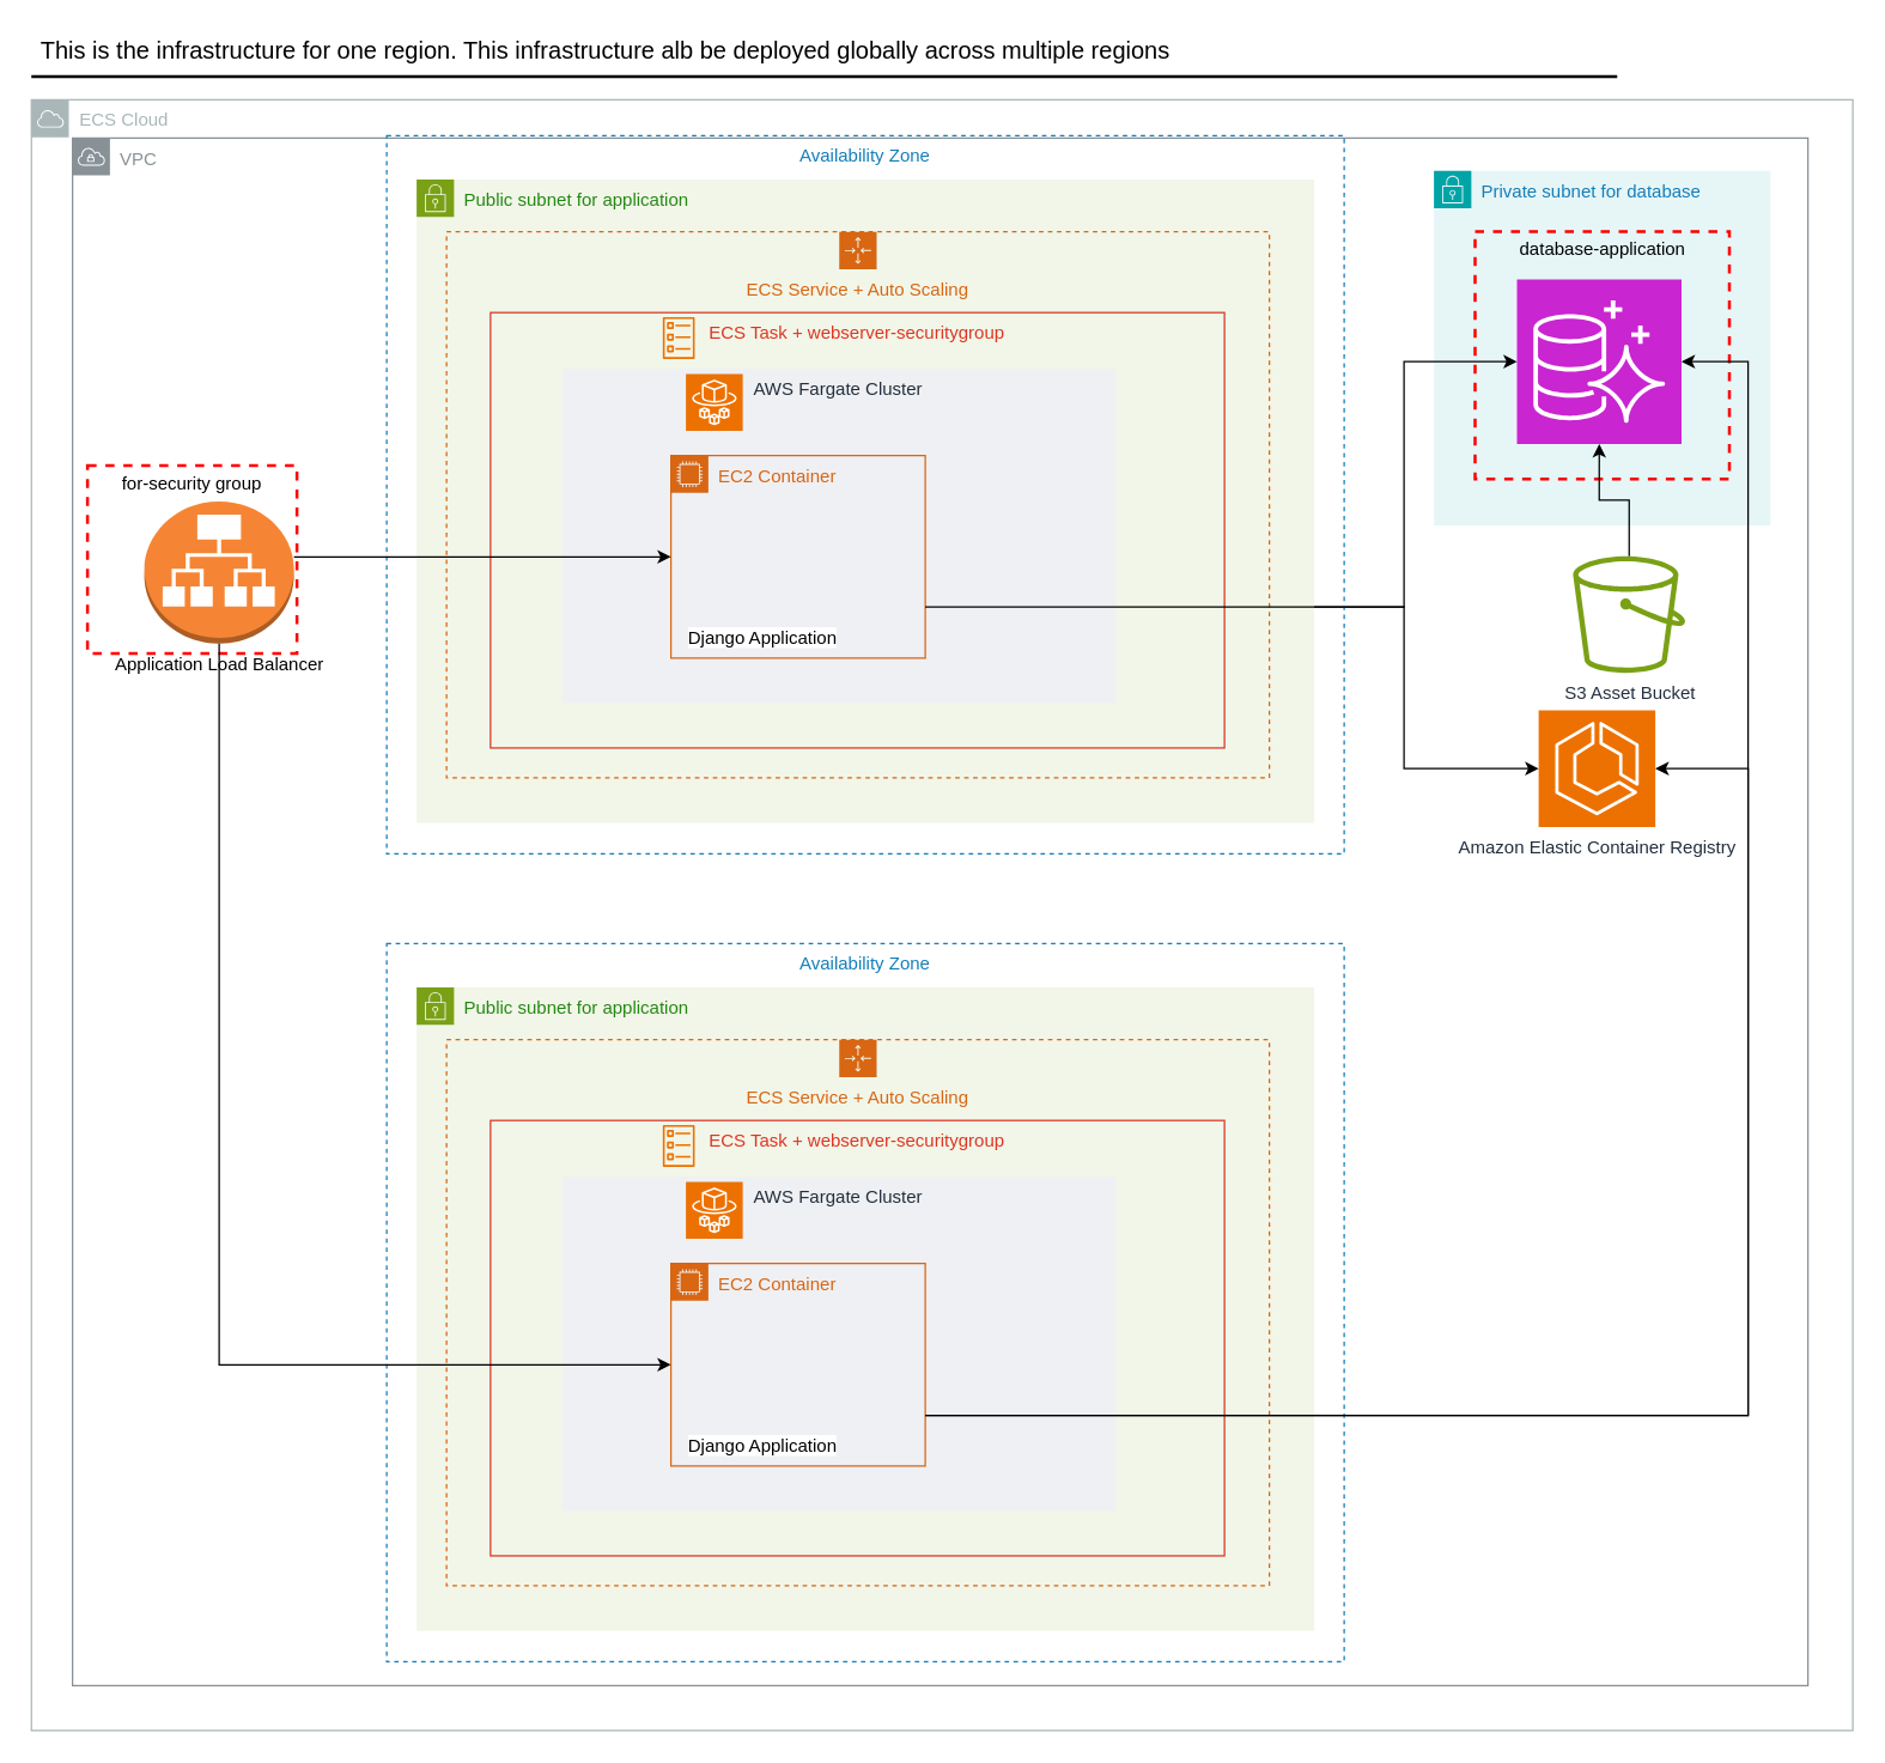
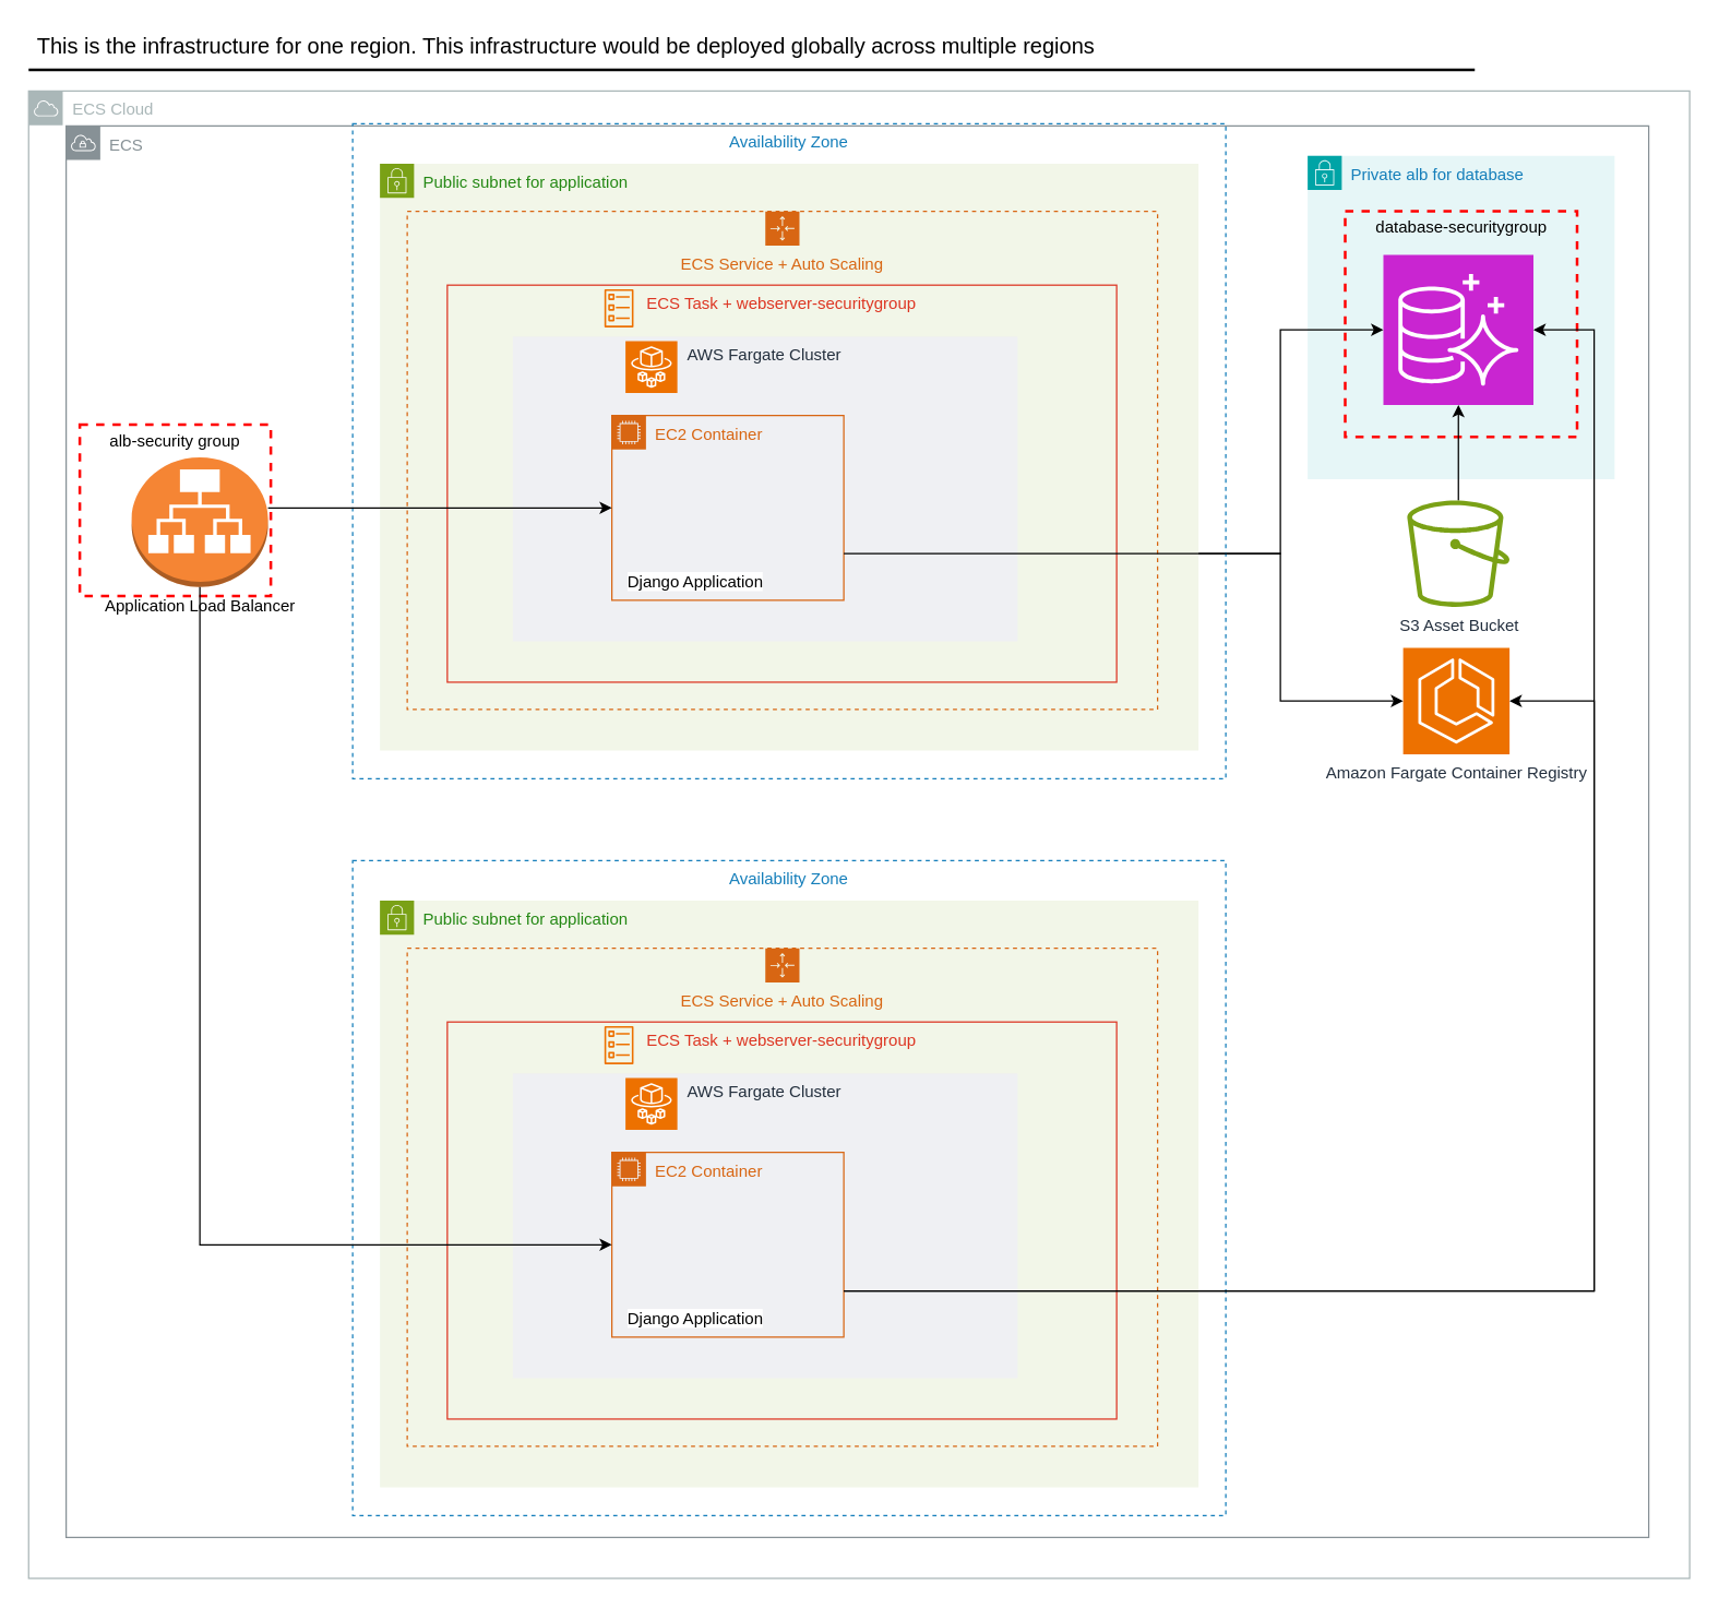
- <mxCell id="8" value="This is the infrastructure for one region. This infrastructure alb be deployed globally across multiple regions" style="text;html=1;resizable=0;points=[];autosize=1;align=left;verticalAlign=top;spacingTop=-4;fontSize=16;" parent="1" vertex="1"><mxGeometry x="24.5" y="20.5" width="800" height="30" as="geometry" /></mxCell>
+ <mxCell id="8" value="This is the infrastructure for one region. This infrastructure would be deployed globally across multiple regions" style="text;html=1;resizable=0;points=[];autosize=1;align=left;verticalAlign=top;spacingTop=-4;fontSize=16;" parent="1" vertex="1"><mxGeometry x="24.5" y="20.5" width="800" height="30" as="geometry" /></mxCell>
- <mxCell id="3" value="VPC" style="sketch=0;outlineConnect=0;gradientColor=none;html=1;whiteSpace=wrap;fontSize=12;fontStyle=0;shape=mxgraph.aws4.group;grIcon=mxgraph.aws4.group_vpc;strokeColor=#879196;fillColor=none;verticalAlign=top;align=left;spacingLeft=30;fontColor=#879196;dashed=0;movable=1;resizable=1;rotatable=1;deletable=1;editable=1;locked=0;connectable=1;" parent="1" vertex="1"><mxGeometry x="48" y="91.5" width="1160" height="1034.5" as="geometry" /></mxCell>
+ <mxCell id="3" value="ECS" style="sketch=0;outlineConnect=0;gradientColor=none;html=1;whiteSpace=wrap;fontSize=12;fontStyle=0;shape=mxgraph.aws4.group;grIcon=mxgraph.aws4.group_vpc;strokeColor=#879196;fillColor=none;verticalAlign=top;align=left;spacingLeft=30;fontColor=#879196;dashed=0;movable=1;resizable=1;rotatable=1;deletable=1;editable=1;locked=0;connectable=1;" parent="1" vertex="1"><mxGeometry x="48" y="91.5" width="1160" height="1034.5" as="geometry" /></mxCell>
- <mxCell id="7" value="Private subnet for database" style="points=[[0,0],[0.25,0],[0.5,0],[0.75,0],[1,0],[1,0.25],[1,0.5],[1,0.75],[1,1],[0.75,1],[0.5,1],[0.25,1],[0,1],[0,0.75],[0,0.5],[0,0.25]];outlineConnect=0;gradientColor=none;html=1;whiteSpace=wrap;fontSize=12;fontStyle=0;container=1;pointerEvents=0;collapsible=0;recursiveResize=0;shape=mxgraph.aws4.group;grIcon=mxgraph.aws4.group_security_group;grStroke=0;strokeColor=#00A4A6;fillColor=#E6F6F7;verticalAlign=top;align=left;spacingLeft=30;fontColor=#147EBA;dashed=0;" parent="1" vertex="1"><mxGeometry x="958" y="113.5" width="225" height="237" as="geometry" /></mxCell>
+ <mxCell id="7" value="Private alb for database" style="points=[[0,0],[0.25,0],[0.5,0],[0.75,0],[1,0],[1,0.25],[1,0.5],[1,0.75],[1,1],[0.75,1],[0.5,1],[0.25,1],[0,1],[0,0.75],[0,0.5],[0,0.25]];outlineConnect=0;gradientColor=none;html=1;whiteSpace=wrap;fontSize=12;fontStyle=0;container=1;pointerEvents=0;collapsible=0;recursiveResize=0;shape=mxgraph.aws4.group;grIcon=mxgraph.aws4.group_security_group;grStroke=0;strokeColor=#00A4A6;fillColor=#E6F6F7;verticalAlign=top;align=left;spacingLeft=30;fontColor=#147EBA;dashed=0;" parent="1" vertex="1"><mxGeometry x="958" y="113.5" width="225" height="237" as="geometry" /></mxCell>
- <mxCell id="11" value="database-application" style="fontStyle=0;verticalAlign=top;align=center;spacingTop=-2;fillColor=none;rounded=0;whiteSpace=wrap;html=1;strokeColor=#FF0000;strokeWidth=2;dashed=1;container=1;collapsible=0;expand=0;recursiveResize=0;" parent="1" vertex="1"><mxGeometry x="985.5" y="154" width="170" height="165.5" as="geometry" /></mxCell>
+ <mxCell id="11" value="database-securitygroup" style="fontStyle=0;verticalAlign=top;align=center;spacingTop=-2;fillColor=none;rounded=0;whiteSpace=wrap;html=1;strokeColor=#FF0000;strokeWidth=2;dashed=1;container=1;collapsible=0;expand=0;recursiveResize=0;" parent="1" vertex="1"><mxGeometry x="985.5" y="154" width="170" height="165.5" as="geometry" /></mxCell>
- <mxCell id="5" value="for-security group" style="fontStyle=0;verticalAlign=top;align=center;spacingTop=-2;fillColor=none;rounded=0;whiteSpace=wrap;html=1;strokeColor=#FF0000;strokeWidth=2;dashed=1;container=1;collapsible=0;expand=0;recursiveResize=0;" parent="1" vertex="1"><mxGeometry x="58" y="310.5" width="140" height="125.5" as="geometry" /></mxCell>
+ <mxCell id="5" value="alb-security group" style="fontStyle=0;verticalAlign=top;align=center;spacingTop=-2;fillColor=none;rounded=0;whiteSpace=wrap;html=1;strokeColor=#FF0000;strokeWidth=2;dashed=1;container=1;collapsible=0;expand=0;recursiveResize=0;" parent="1" vertex="1"><mxGeometry x="58" y="310.5" width="140" height="125.5" as="geometry" /></mxCell>
- <mxCell id="13" value="S3 Asset Bucket" style="sketch=0;outlineConnect=0;fontColor=#232F3E;gradientColor=none;fillColor=#7AA116;strokeColor=none;dashed=0;verticalLabelPosition=bottom;verticalAlign=top;align=center;html=1;fontSize=12;fontStyle=0;aspect=fixed;pointerEvents=1;shape=mxgraph.aws4.bucket;" parent="1" vertex="1"><mxGeometry x="1051" y="371" width="75" height="78" as="geometry" /></mxCell>
+ <mxCell id="13" value="S3 Asset Bucket" style="sketch=0;outlineConnect=0;fontColor=#232F3E;gradientColor=none;fillColor=#7AA116;strokeColor=none;dashed=0;verticalLabelPosition=bottom;verticalAlign=top;align=center;html=1;fontSize=12;fontStyle=0;aspect=fixed;pointerEvents=1;shape=mxgraph.aws4.bucket;" parent="1" vertex="1"><mxGeometry x="1031" y="366" width="75" height="78" as="geometry" /></mxCell>
- <mxCell id="10" value="Amazon Elastic Container Registry" style="sketch=0;points=[[0,0,0],[0.25,0,0],[0.5,0,0],[0.75,0,0],[1,0,0],[0,1,0],[0.25,1,0],[0.5,1,0],[0.75,1,0],[1,1,0],[0,0.25,0],[0,0.5,0],[0,0.75,0],[1,0.25,0],[1,0.5,0],[1,0.75,0]];outlineConnect=0;fontColor=#232F3E;fillColor=#ED7100;strokeColor=#ffffff;dashed=0;verticalLabelPosition=bottom;verticalAlign=top;align=center;html=1;fontSize=12;fontStyle=0;aspect=fixed;shape=mxgraph.aws4.resourceIcon;resIcon=mxgraph.aws4.ecs;" parent="1" vertex="1"><mxGeometry x="1028" y="474" width="78" height="78" as="geometry" /></mxCell>
+ <mxCell id="10" value="Amazon Fargate Container Registry" style="sketch=0;points=[[0,0,0],[0.25,0,0],[0.5,0,0],[0.75,0,0],[1,0,0],[0,1,0],[0.25,1,0],[0.5,1,0],[0.75,1,0],[1,1,0],[0,0.25,0],[0,0.5,0],[0,0.75,0],[1,0.25,0],[1,0.5,0],[1,0.75,0]];outlineConnect=0;fontColor=#232F3E;fillColor=#ED7100;strokeColor=#ffffff;dashed=0;verticalLabelPosition=bottom;verticalAlign=top;align=center;html=1;fontSize=12;fontStyle=0;aspect=fixed;shape=mxgraph.aws4.resourceIcon;resIcon=mxgraph.aws4.ecs;" parent="1" vertex="1"><mxGeometry x="1028" y="474" width="78" height="78" as="geometry" /></mxCell>
